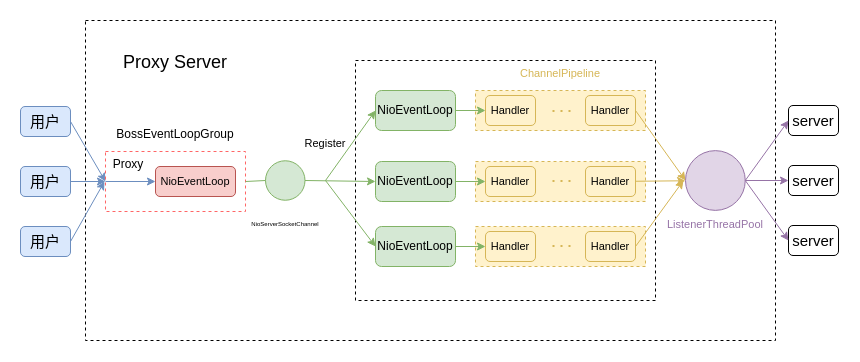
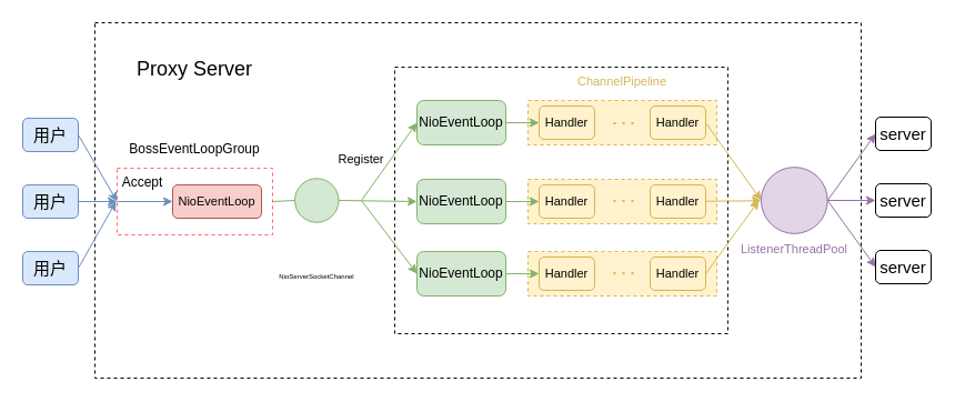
- <mxCell id="35" value="Proxy" style="rounded=0;whiteSpace=wrap;html=1;dashed=1;gradientColor=none;fillColor=none;strokeColor=none;" vertex="1" parent="1"><mxGeometry x="105" y="151" width="46" height="26" as="geometry" /></mxCell>
+ <mxCell id="35" value="Accept" style="rounded=0;whiteSpace=wrap;html=1;dashed=1;gradientColor=none;fillColor=none;strokeColor=none;" vertex="1" parent="1"><mxGeometry x="105" y="151" width="46" height="26" as="geometry" /></mxCell>
- <mxCell id="39" value="&lt;font style=&quot;font-size: 6px&quot;&gt;NioServerSocketChannel&lt;/font&gt;" style="rounded=0;whiteSpace=wrap;html=1;dashed=1;gradientColor=none;fillColor=none;strokeColor=none;fontFamily=Helvetica;fontSize=7;" vertex="1" parent="1"><mxGeometry x="224.75" y="211" width="120" height="26" as="geometry" /></mxCell>
+ <mxCell id="39" value="&lt;font style=&quot;font-size: 6px&quot;&gt;NioServerSocketChannel&lt;/font&gt;" style="rounded=0;whiteSpace=wrap;html=1;dashed=1;gradientColor=none;fillColor=none;strokeColor=none;fontFamily=Helvetica;fontSize=7;" vertex="1" parent="1"><mxGeometry x="224.75" y="236" width="120" height="26" as="geometry" /></mxCell>
